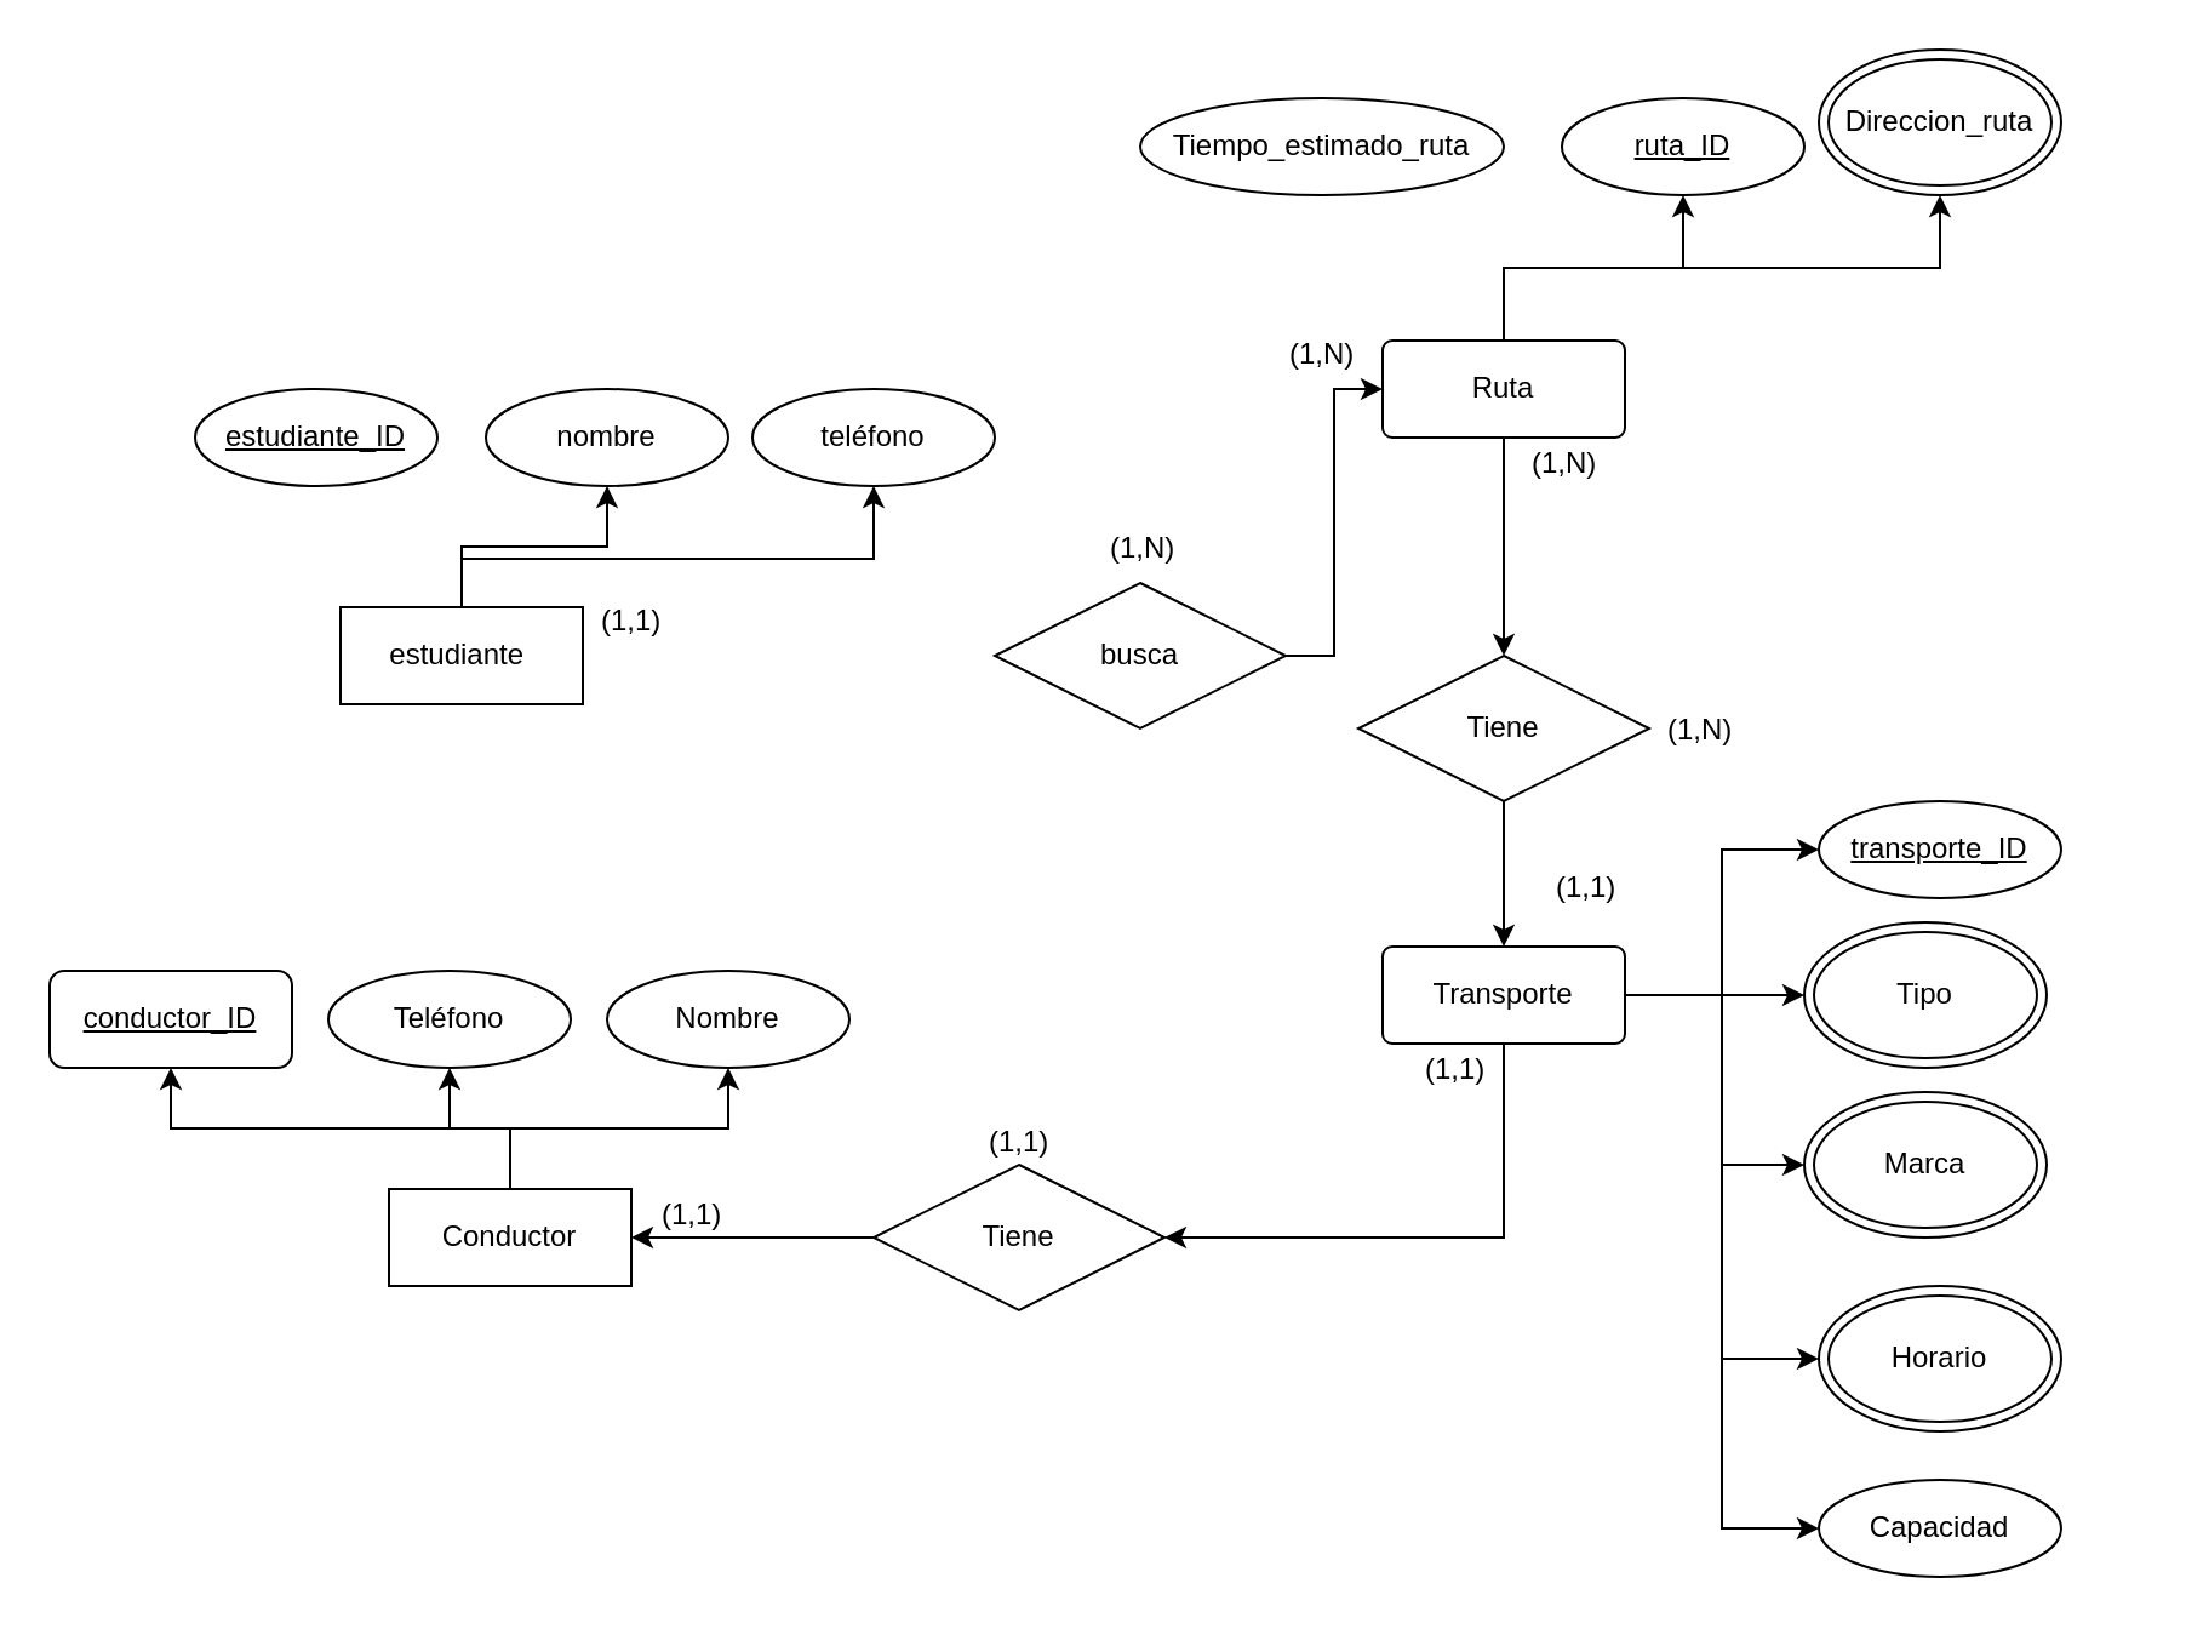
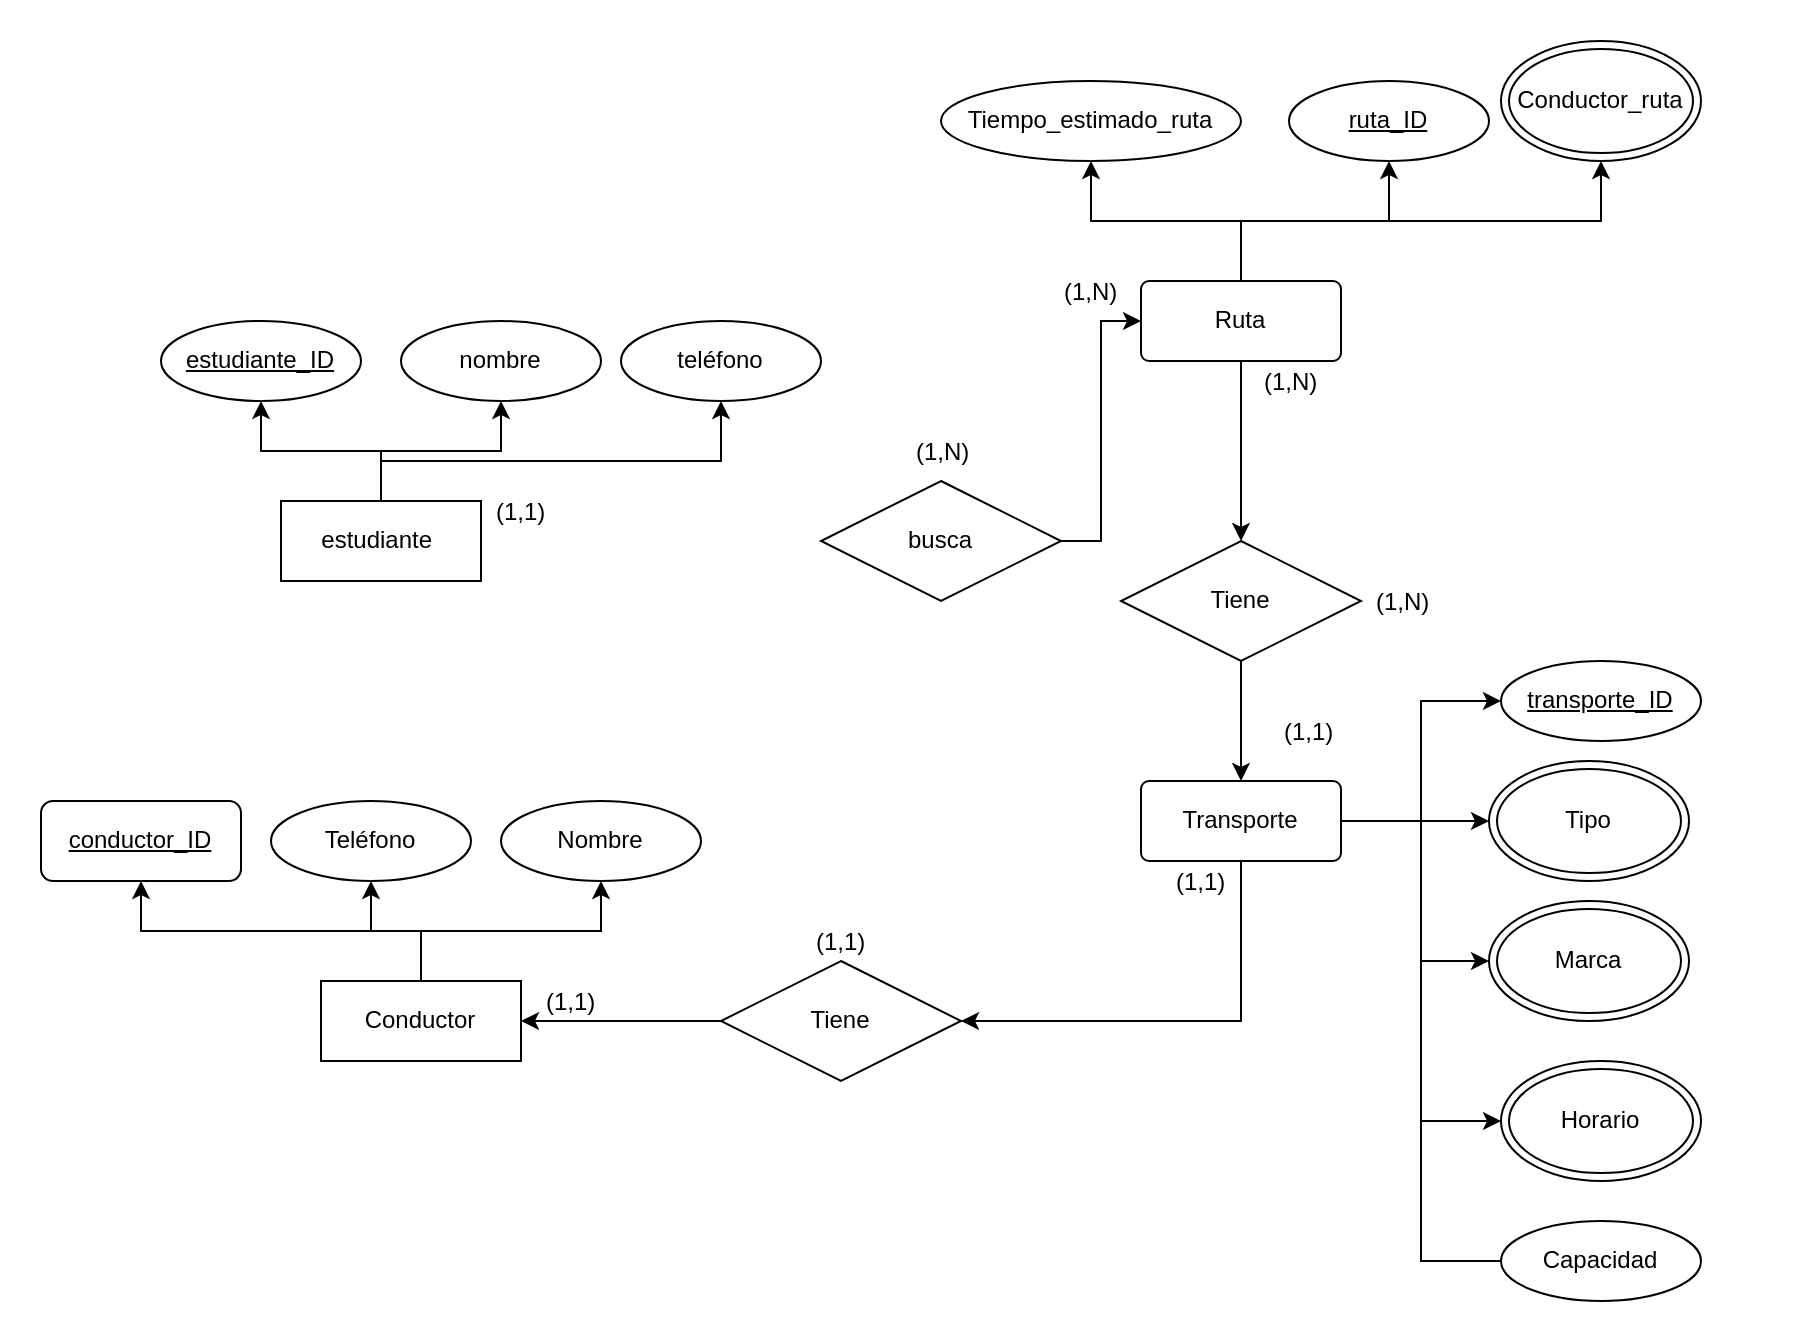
- <mxCell id="74" value="Direccion_ruta" style="ellipse;shape=doubleEllipse;whiteSpace=wrap;html=1;" vertex="1" parent="1"><mxGeometry x="750" y="20" width="100" height="60" as="geometry" /></mxCell>
+ <mxCell id="74" value="Conductor_ruta" style="ellipse;shape=doubleEllipse;whiteSpace=wrap;html=1;" vertex="1" parent="1"><mxGeometry x="750" y="20" width="100" height="60" as="geometry" /></mxCell>
+ <mxCell id="9" style="edgeStyle=orthogonalEdgeStyle;rounded=0;orthogonalLoop=1;jettySize=auto;html=1;exitX=0.5;exitY=0;exitDx=0;exitDy=0;" edge="1" parent="1" source="13" target="15"><mxGeometry relative="1" as="geometry" /></mxCell>
+ <mxCell id="2" value="" style="edgeStyle=orthogonalEdgeStyle;rounded=0;orthogonalLoop=1;jettySize=auto;html=1;" parent="1" source="5" target="6" edge="1"><mxGeometry relative="1" as="geometry" /></mxCell>
- <mxCell id="68" style="edgeStyle=orthogonalEdgeStyle;rounded=0;orthogonalLoop=1;jettySize=auto;html=1;exitX=1;exitY=0.5;exitDx=0;exitDy=0;entryX=0;entryY=0.5;entryDx=0;entryDy=0;" edge="1" parent="1" target="69" source="43"><mxGeometry relative="1" as="geometry"><mxPoint x="604" y="610" as="sourcePoint" /></mxGeometry></mxCell>
+ <mxCell id="68" style="edgeStyle=orthogonalEdgeStyle;rounded=0;orthogonalLoop=1;jettySize=auto;html=1;exitX=1;exitY=0.5;exitDx=0;exitDy=0;entryX=0;entryY=0.5;entryDx=0;entryDy=0;endArrow=none;" edge="1" parent="1" target="69" source="43"><mxGeometry relative="1" as="geometry"><mxPoint x="604" y="610" as="sourcePoint" /></mxGeometry></mxCell>
